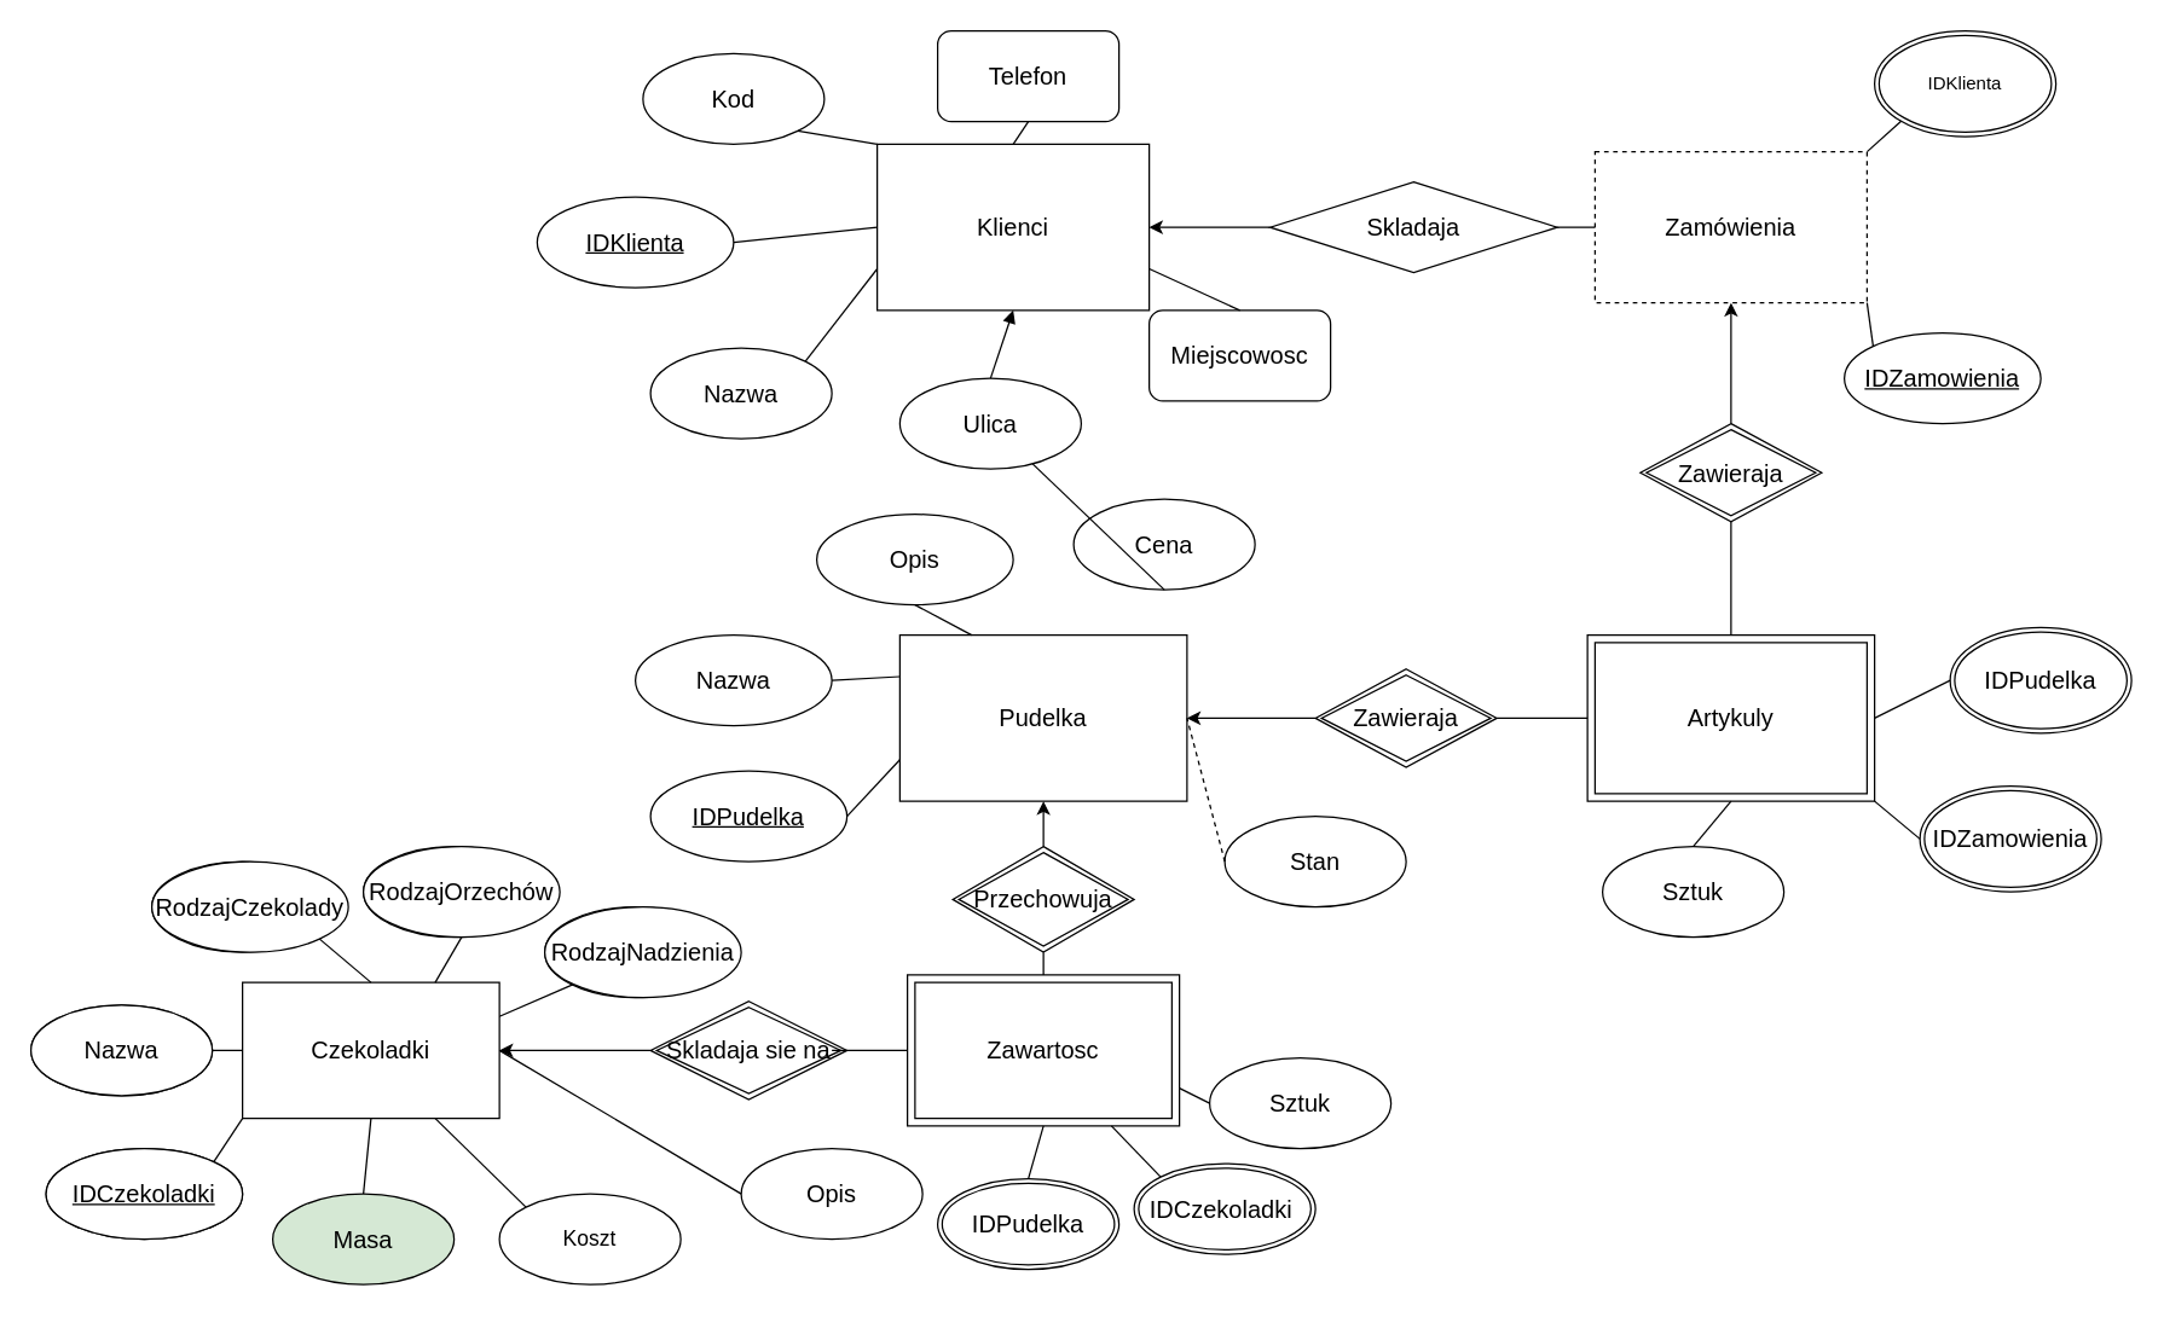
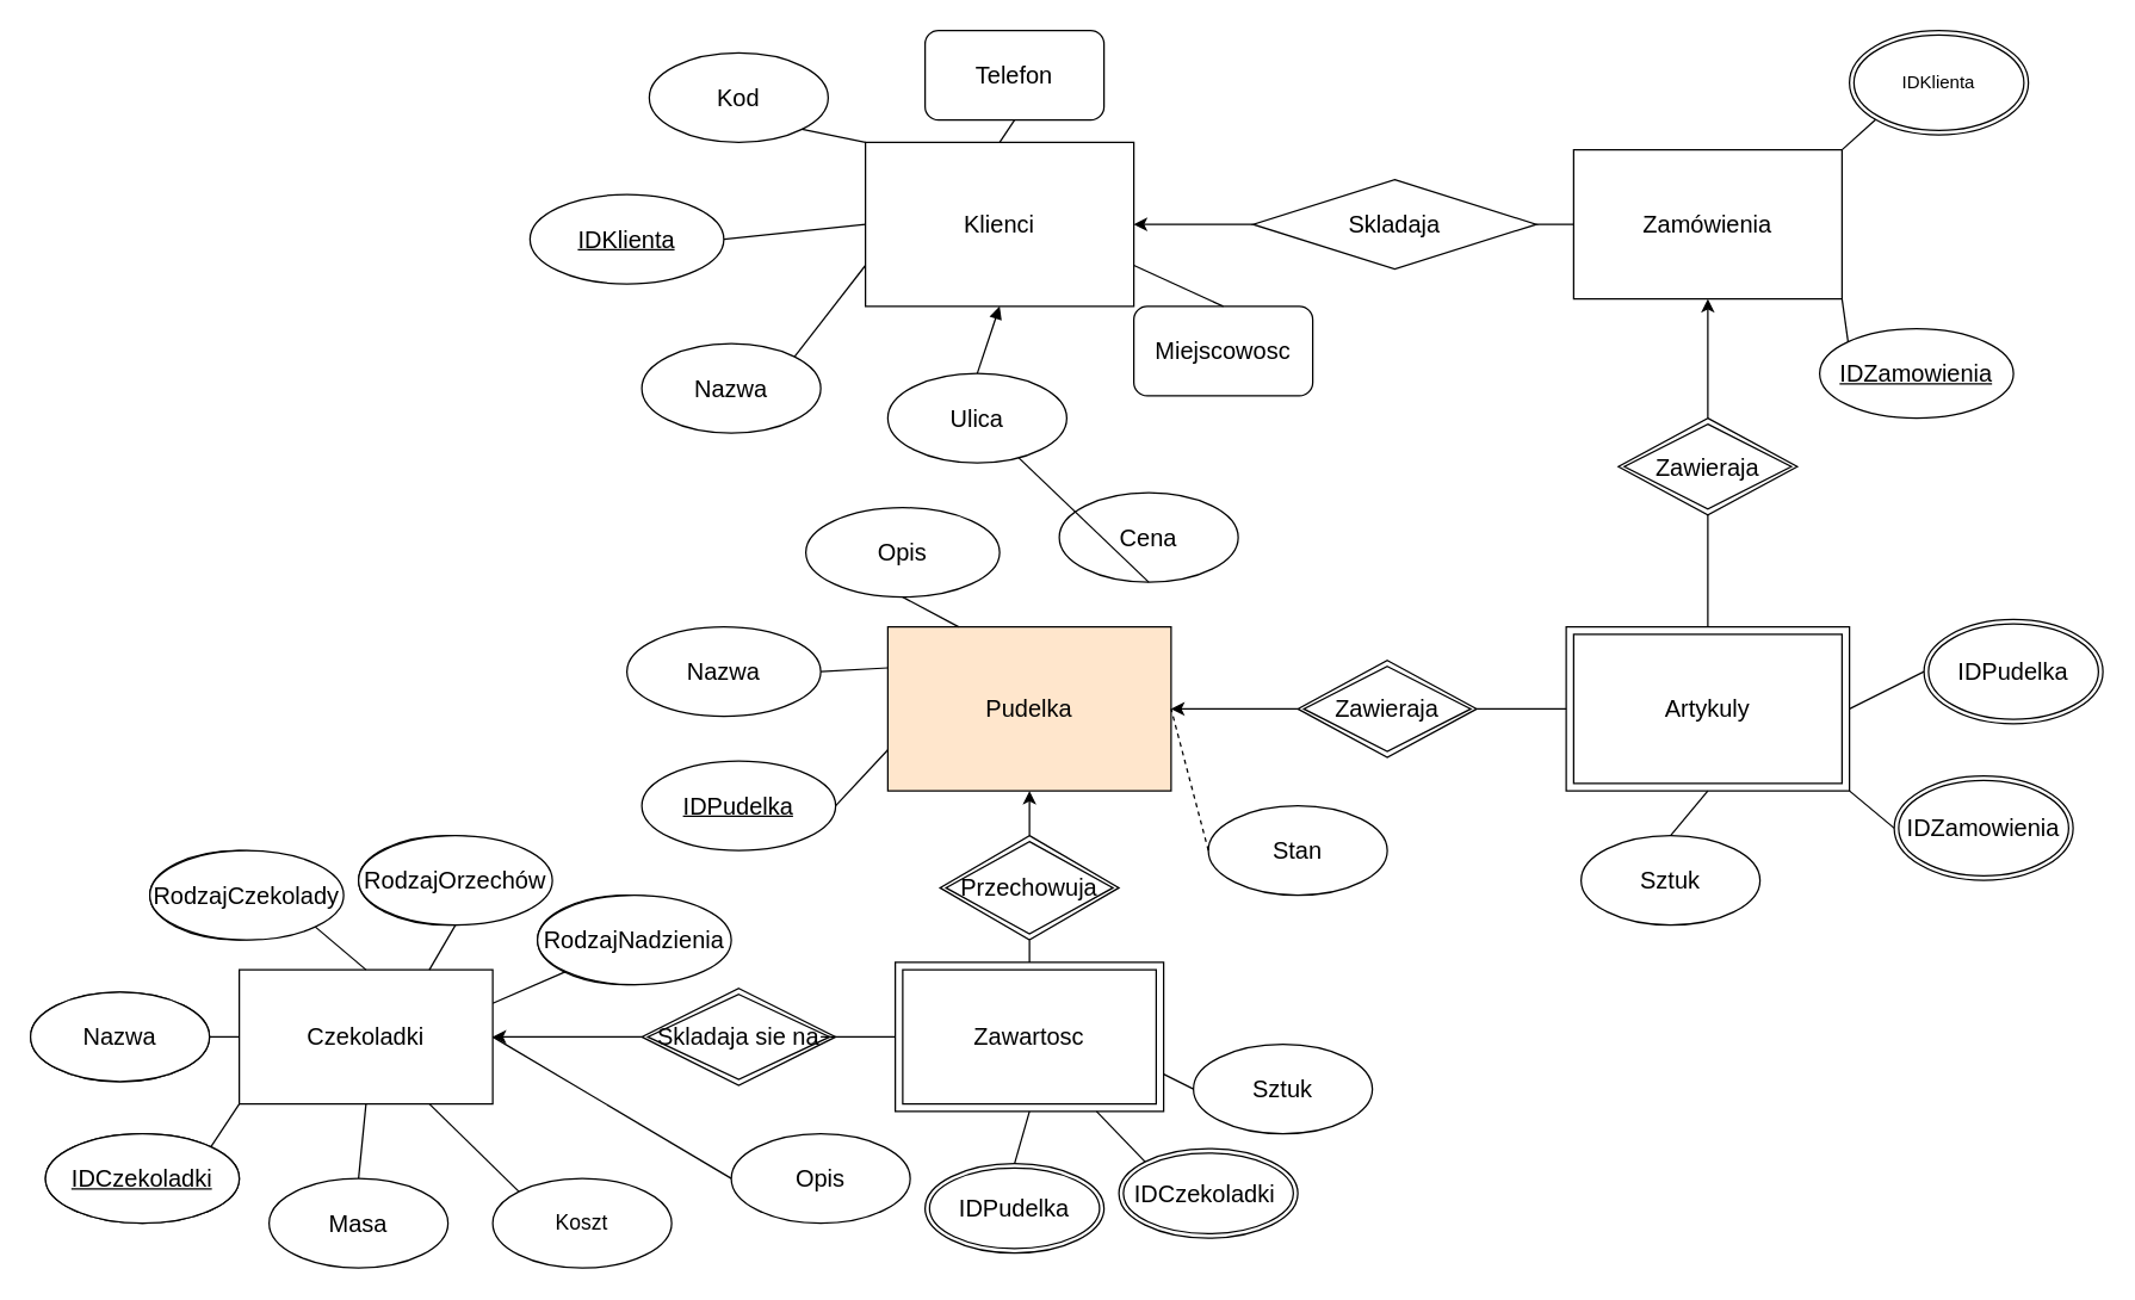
- <mxCell id="72" value="Kod" style="ellipse;whiteSpace=wrap;html=1;align=center;fontSize=16;" vertex="1" parent="1"><mxGeometry x="425" y="35" width="120" height="60" as="geometry" /></mxCell>
+ <mxCell id="72" value="Kod" style="ellipse;whiteSpace=wrap;html=1;align=center;fontSize=16;" vertex="1" parent="1"><mxGeometry x="435" y="35" width="120" height="60" as="geometry" /></mxCell>
- <mxCell id="6" value="&lt;font style=&quot;font-size: 16px;&quot;&gt;Zamówienia&lt;/font&gt;" style="whiteSpace=wrap;html=1;align=center;fontSize=16;dashed=1;" vertex="1" parent="1"><mxGeometry x="1055" y="100" width="180" height="100" as="geometry" /></mxCell>
+ <mxCell id="6" value="&lt;font style=&quot;font-size: 16px;&quot;&gt;Zamówienia&lt;/font&gt;" style="whiteSpace=wrap;html=1;align=center;fontSize=16;" vertex="1" parent="1"><mxGeometry x="1055" y="100" width="180" height="100" as="geometry" /></mxCell>
- <mxCell id="4" value="&lt;font style=&quot;font-size: 16px;&quot;&gt;Pudelka&lt;/font&gt;" style="whiteSpace=wrap;html=1;align=center;fontSize=16;" vertex="1" parent="1"><mxGeometry x="595" y="420" width="190" height="110" as="geometry" /></mxCell>
+ <mxCell id="4" value="&lt;font style=&quot;font-size: 16px;&quot;&gt;Pudelka&lt;/font&gt;" style="whiteSpace=wrap;html=1;align=center;fontSize=16;fillColor=#ffe6cc;" vertex="1" parent="1"><mxGeometry x="595" y="420" width="190" height="110" as="geometry" /></mxCell>
- <mxCell id="8" value="Masa" style="ellipse;whiteSpace=wrap;html=1;align=center;fontSize=16;fillColor=#d5e8d4;" vertex="1" parent="1"><mxGeometry x="180" y="790" width="120" height="60" as="geometry" /></mxCell>
+ <mxCell id="8" value="Masa" style="ellipse;whiteSpace=wrap;html=1;align=center;fontSize=16;" vertex="1" parent="1"><mxGeometry x="180" y="790" width="120" height="60" as="geometry" /></mxCell>
